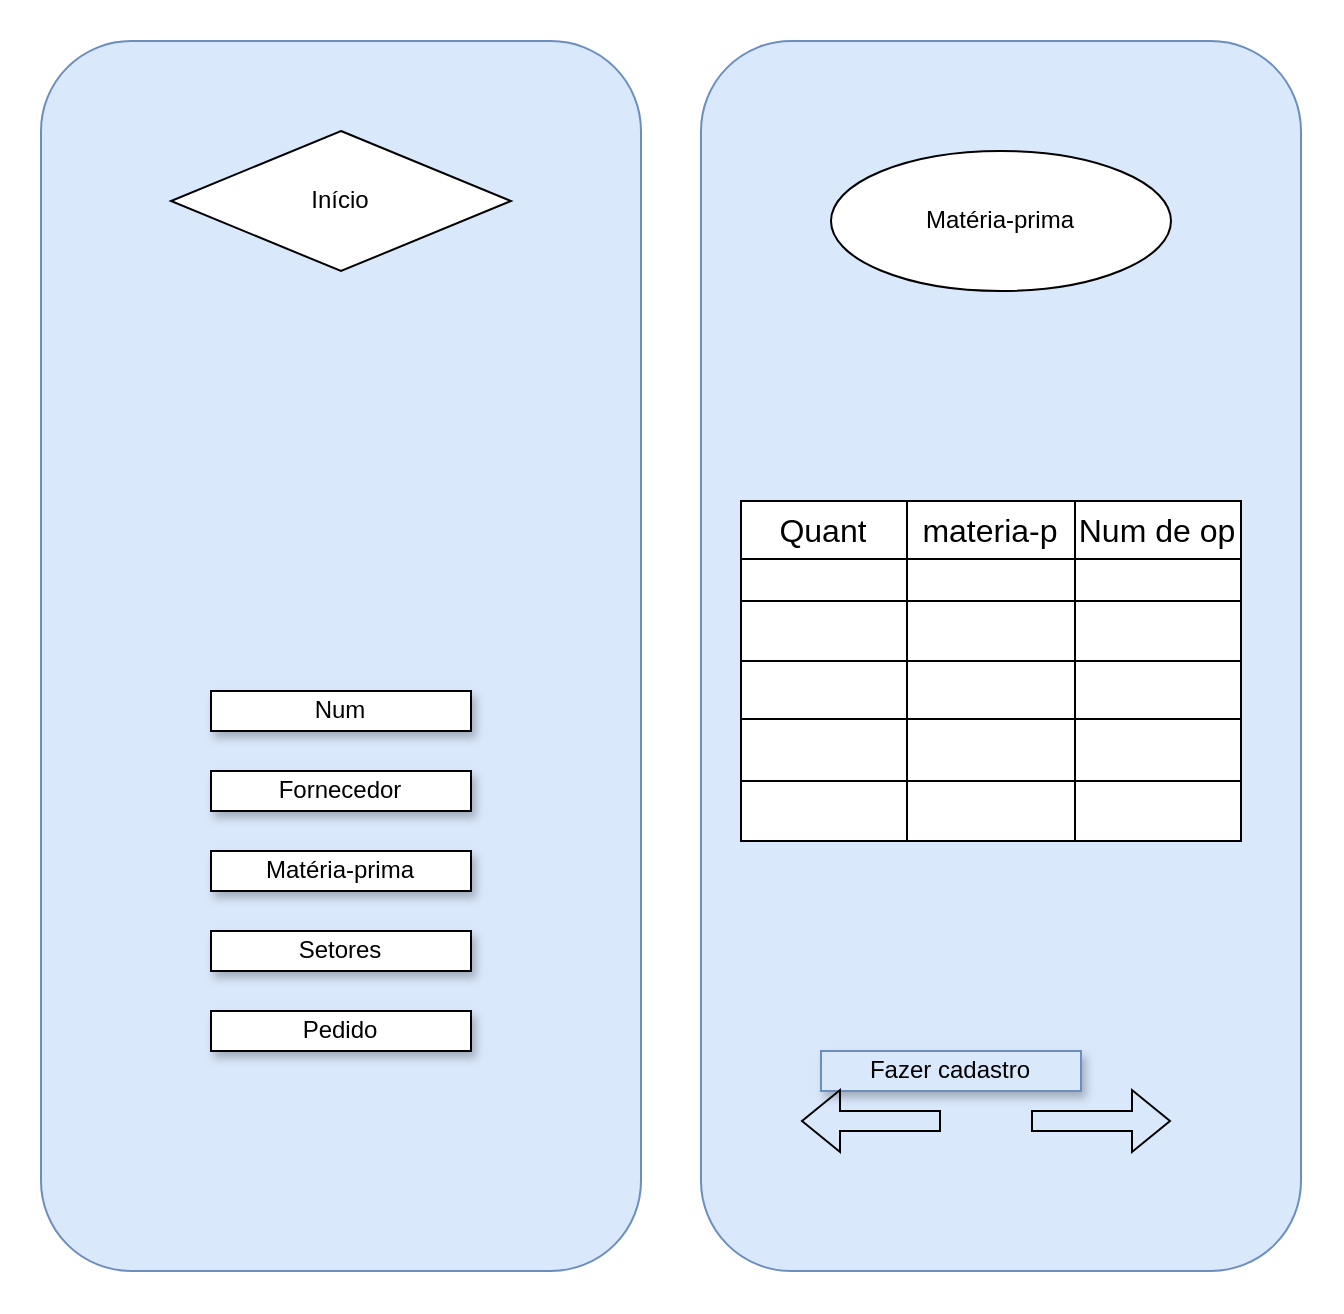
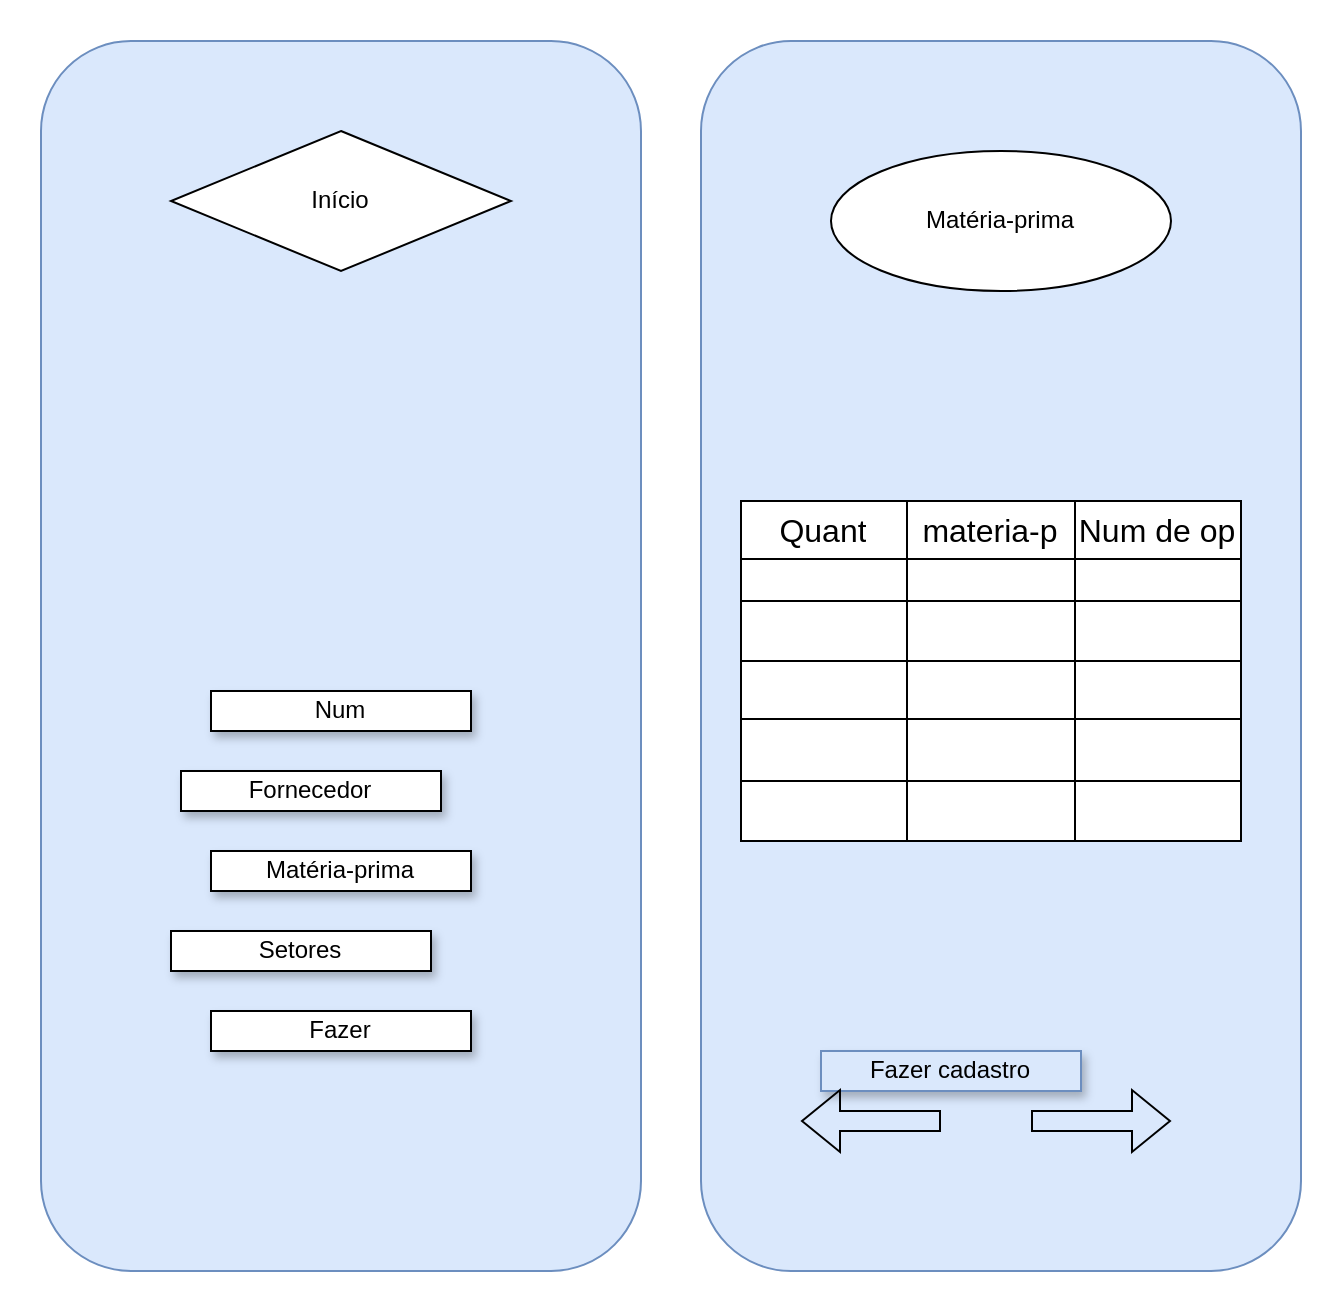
- <mxCell id="8" value="Fornecedor" style="rounded=0;whiteSpace=wrap;html=1;shadow=1;" parent="2" vertex="1"><mxGeometry x="85" y="365" width="130" height="20" as="geometry" /></mxCell>
+ <mxCell id="8" value="Fornecedor" style="rounded=0;whiteSpace=wrap;html=1;shadow=1;" parent="2" vertex="1"><mxGeometry x="70" y="365" width="130" height="20" as="geometry" /></mxCell>
- <mxCell id="7" value="Setores" style="rounded=0;whiteSpace=wrap;html=1;shadow=1;" parent="2" vertex="1"><mxGeometry x="85" y="445" width="130" height="20" as="geometry" /></mxCell>
+ <mxCell id="7" value="Setores" style="rounded=0;whiteSpace=wrap;html=1;shadow=1;" parent="2" vertex="1"><mxGeometry x="65" y="445" width="130" height="20" as="geometry" /></mxCell>
- <mxCell id="5" value="Pedido" style="rounded=0;whiteSpace=wrap;html=1;shadow=1;" parent="2" vertex="1"><mxGeometry x="85" y="485" width="130" height="20" as="geometry" /></mxCell>
+ <mxCell id="5" value="Fazer" style="rounded=0;whiteSpace=wrap;html=1;shadow=1;" parent="2" vertex="1"><mxGeometry x="85" y="485" width="130" height="20" as="geometry" /></mxCell>
